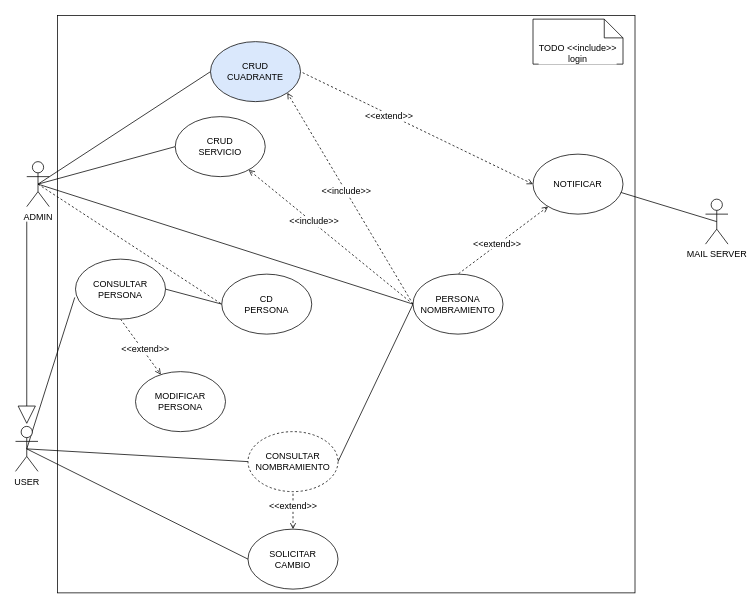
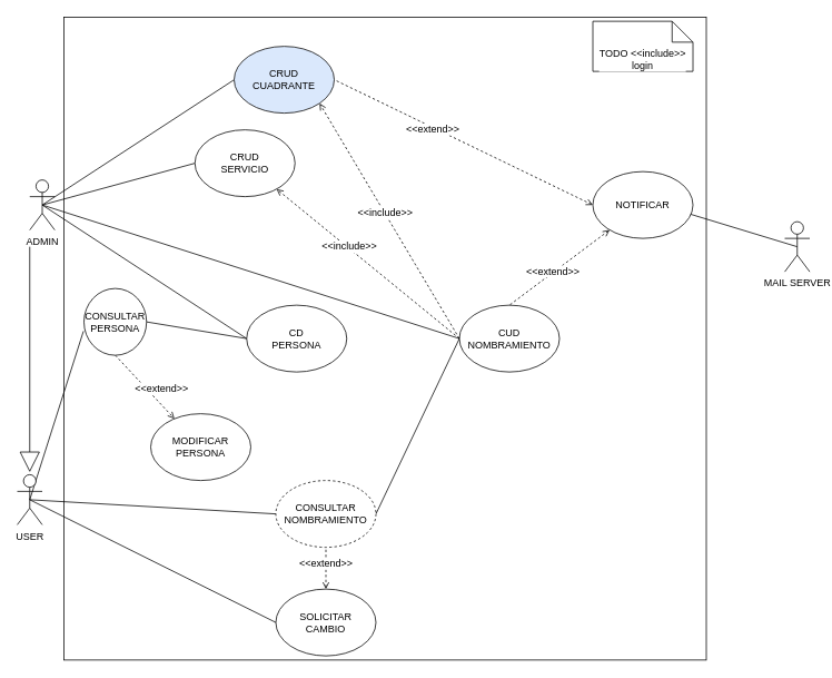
- <mxCell id="3" style="rounded=0;orthogonalLoop=1;jettySize=auto;html=1;exitX=0.5;exitY=0.5;exitDx=0;exitDy=0;exitPerimeter=0;entryX=0;entryY=0.5;entryDx=0;entryDy=0;endArrow=none;endFill=0;dashed=1;" edge="1" parent="1" source="8" target="16"><mxGeometry relative="1" as="geometry" /></mxCell>
+ <mxCell id="3" style="rounded=0;orthogonalLoop=1;jettySize=auto;html=1;exitX=0.5;exitY=0.5;exitDx=0;exitDy=0;exitPerimeter=0;entryX=0;entryY=0.5;entryDx=0;entryDy=0;endArrow=none;endFill=0;" edge="1" parent="1" source="8" target="16"><mxGeometry relative="1" as="geometry" /></mxCell>
- <mxCell id="35" value="CONSULTAR&lt;br&gt;PERSONA" style="ellipse;whiteSpace=wrap;html=1;" vertex="1" parent="1"><mxGeometry x="100" y="345" width="120" height="80" as="geometry" /></mxCell>
+ <mxCell id="35" value="CONSULTAR&lt;br&gt;PERSONA" style="ellipse;whiteSpace=wrap;html=1;" vertex="1" parent="1"><mxGeometry x="100" y="345" width="75" height="80" as="geometry" /></mxCell>
- <mxCell id="20" value="PERSONA &lt;br&gt;NOMBRAMIENTO" style="ellipse;whiteSpace=wrap;html=1;" vertex="1" parent="1"><mxGeometry x="550" y="365" width="120" height="80" as="geometry" /></mxCell>
+ <mxCell id="20" value="CUD &lt;br&gt;NOMBRAMIENTO" style="ellipse;whiteSpace=wrap;html=1;" vertex="1" parent="1"><mxGeometry x="550" y="365" width="120" height="80" as="geometry" /></mxCell>
